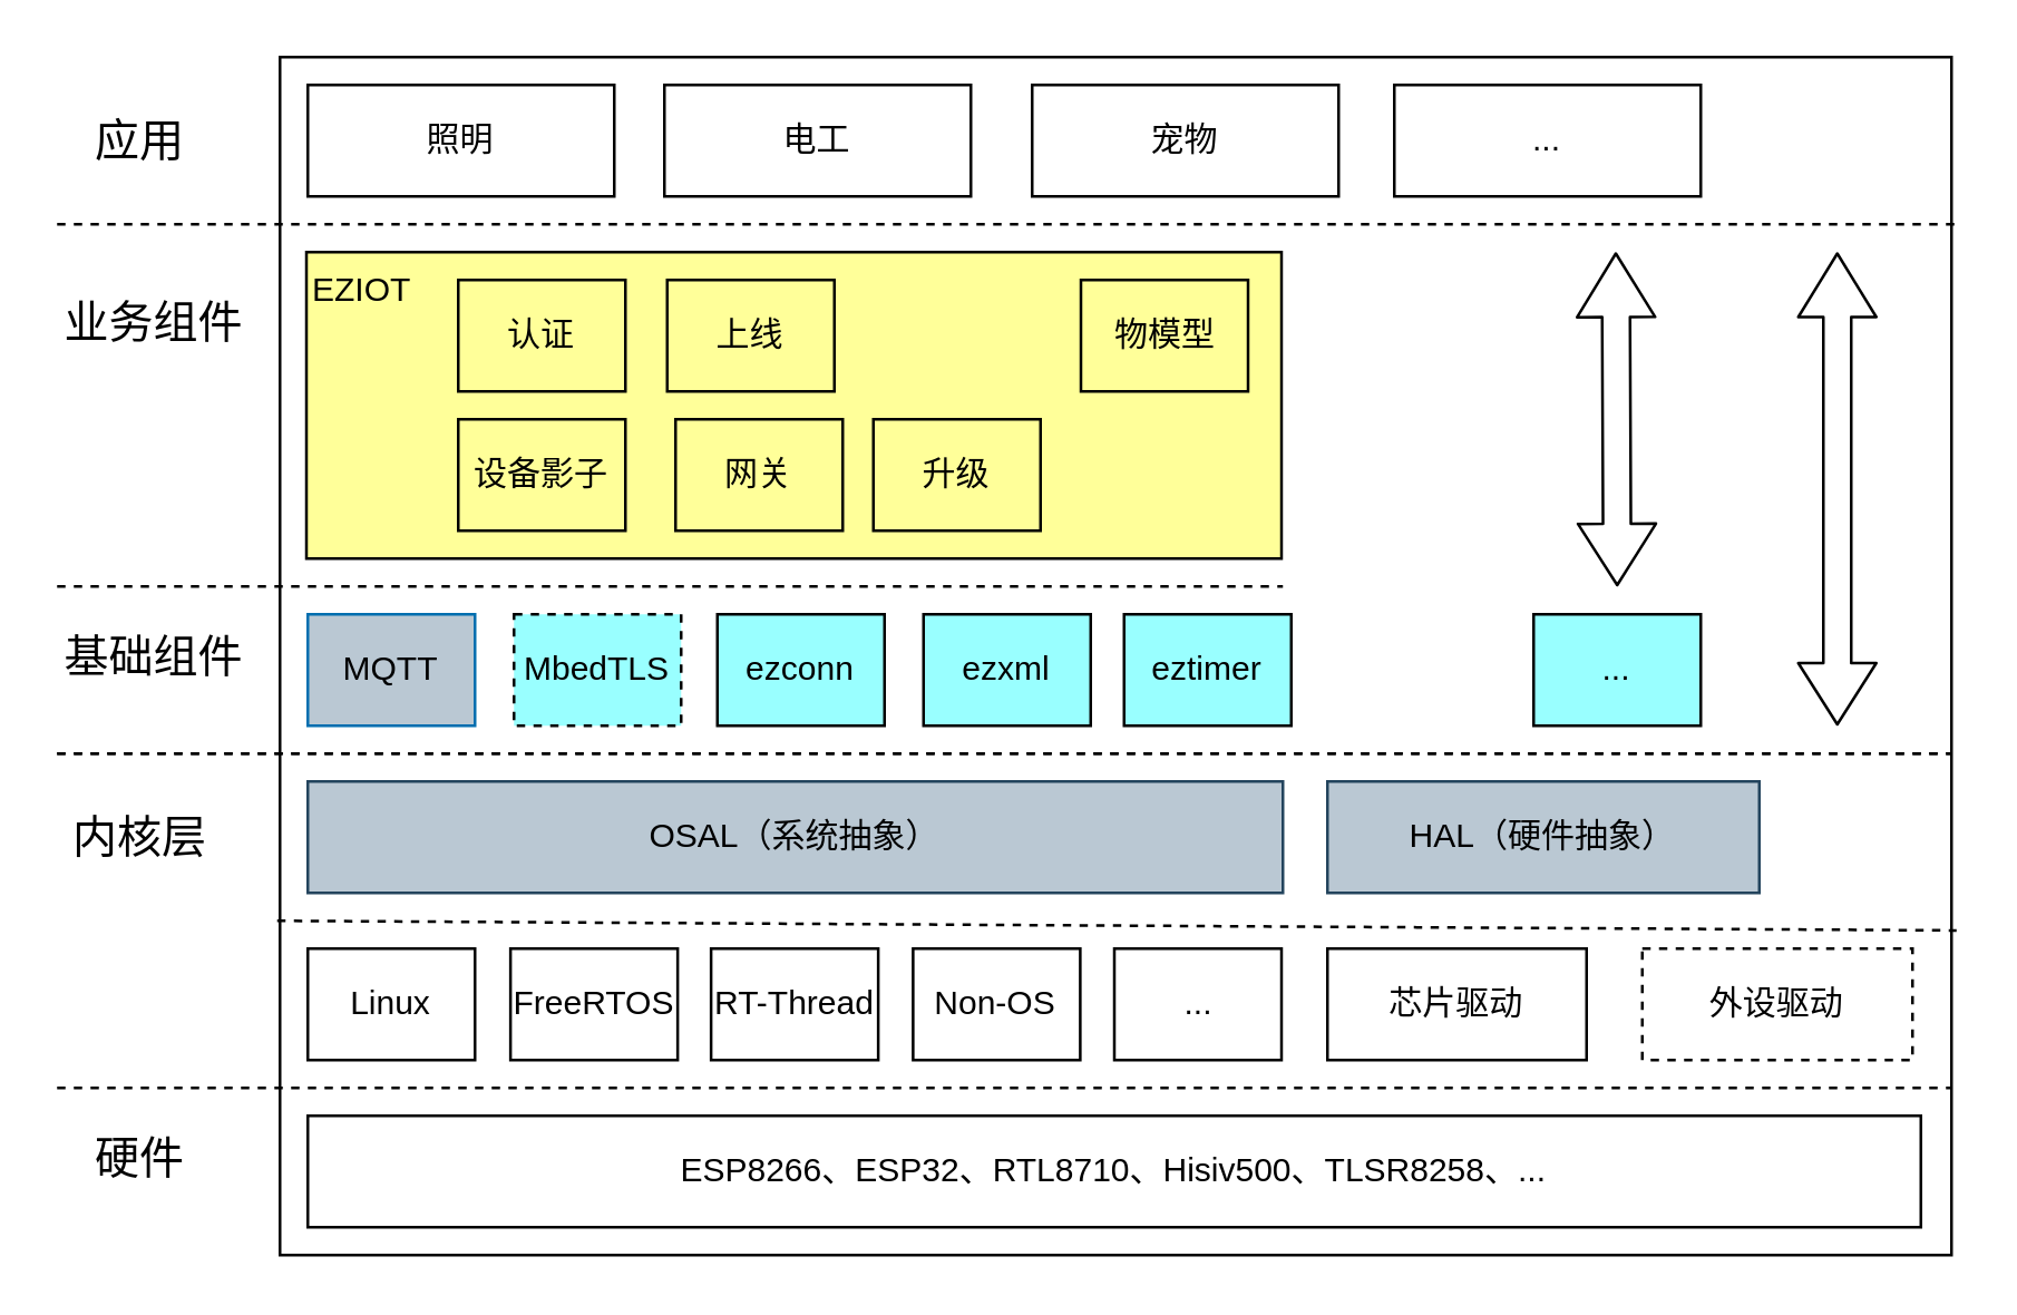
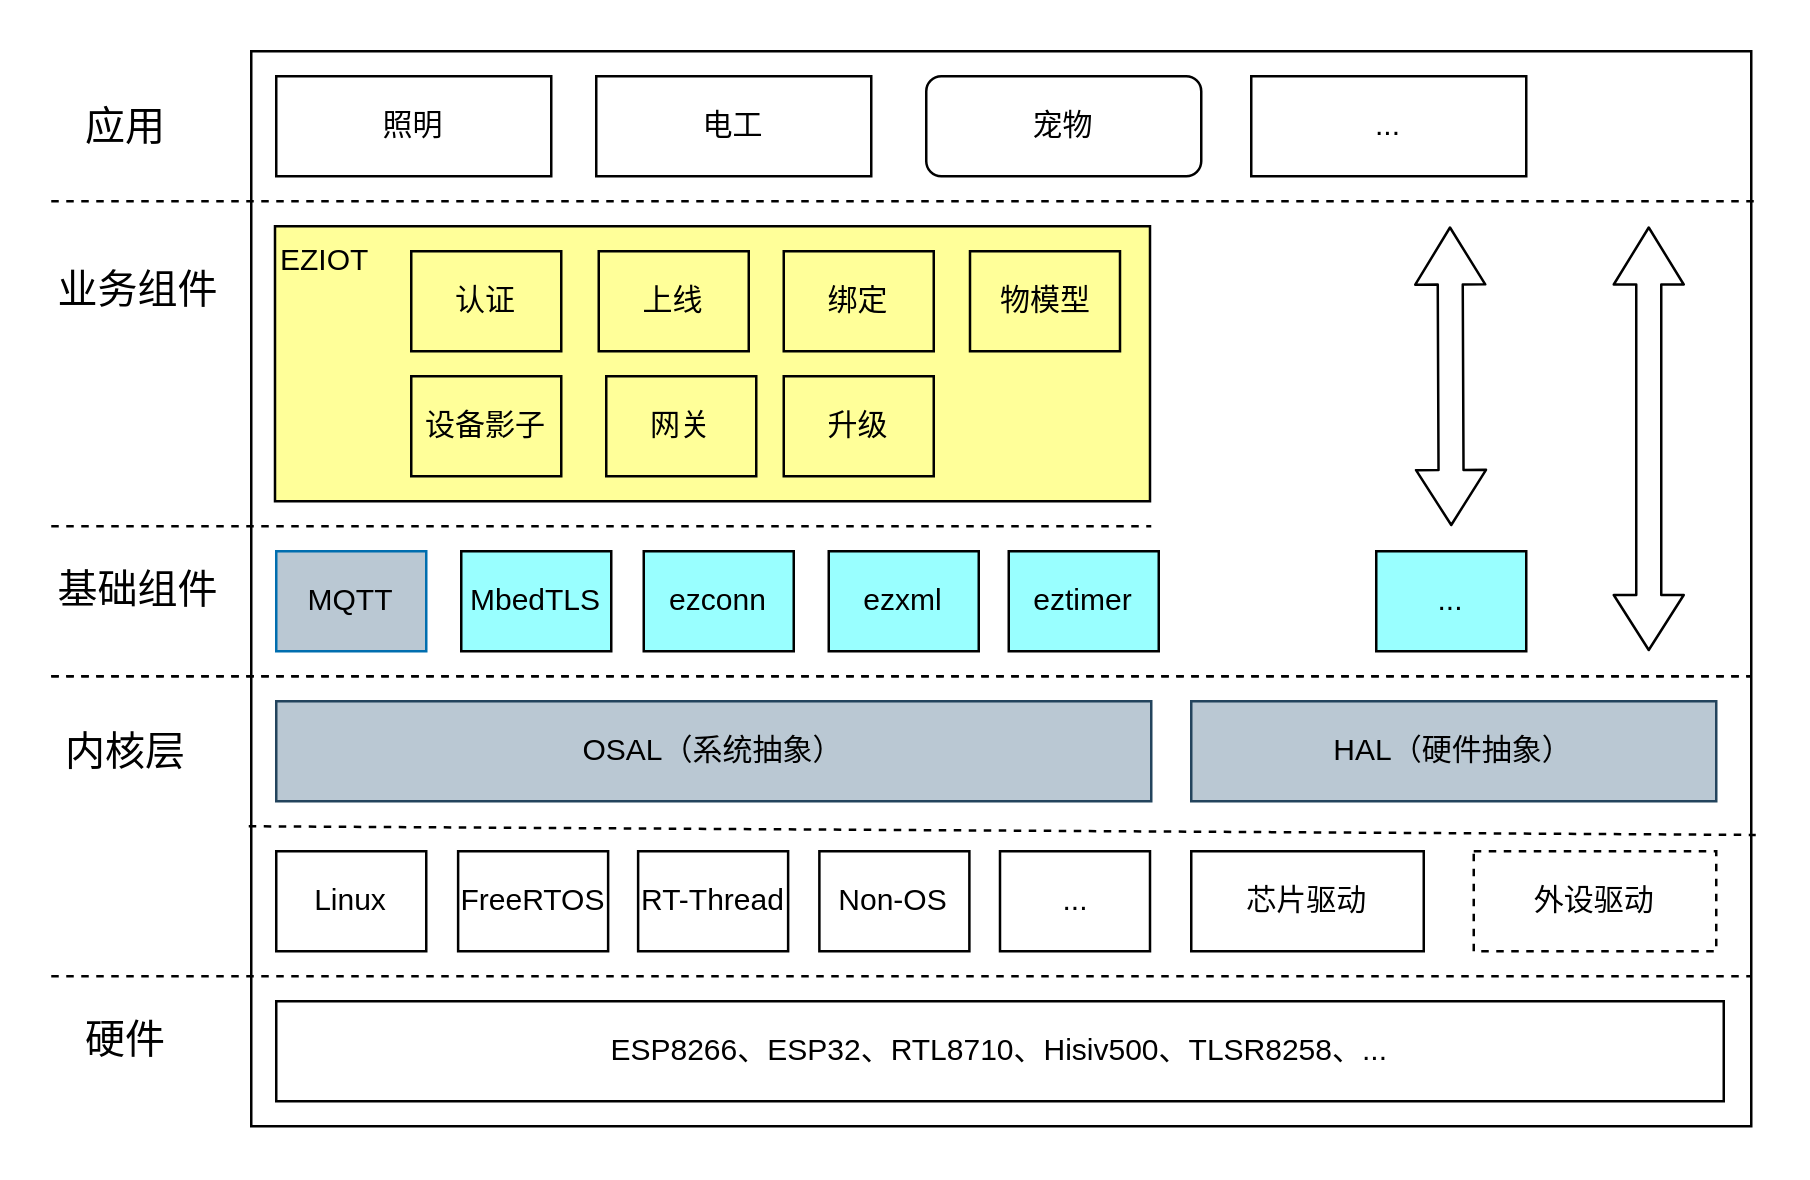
- <mxCell id="31" value="宠物" style="rounded=0;whiteSpace=wrap;html=1;fillColor=none;" parent="1" vertex="1"><mxGeometry x="370" y="30" width="110" height="40" as="geometry" /></mxCell>
+ <mxCell id="31" value="宠物" style="whiteSpace=wrap;html=1;fillColor=none;rounded=1;" parent="1" vertex="1"><mxGeometry x="370" y="30" width="110" height="40" as="geometry" /></mxCell>
+ <mxCell id="24" value="绑定" style="rounded=0;whiteSpace=wrap;html=1;fillColor=none;strokeColor=#000000;fontColor=#000000;" parent="1" vertex="1"><mxGeometry x="313" y="100" width="60" height="40" as="geometry" /></mxCell>
- <mxCell id="16" value="MbedTLS" style="rounded=0;whiteSpace=wrap;html=1;fillColor=#99FFFF;fontColor=#000000;dashed=1;" parent="1" vertex="1"><mxGeometry x="184" y="220" width="60" height="40" as="geometry" /></mxCell>
+ <mxCell id="16" value="MbedTLS" style="rounded=0;whiteSpace=wrap;html=1;fillColor=#99FFFF;fontColor=#000000;" parent="1" vertex="1"><mxGeometry x="184" y="220" width="60" height="40" as="geometry" /></mxCell>
- <mxCell id="5" value="HAL（硬件抽象）" style="rounded=0;whiteSpace=wrap;html=1;fillColor=#bac8d3;strokeColor=#23445d;fontColor=#000000;" parent="1" vertex="1"><mxGeometry x="476" y="280" width="155" height="40" as="geometry" /></mxCell>
+ <mxCell id="5" value="HAL（硬件抽象）" style="rounded=0;whiteSpace=wrap;html=1;fillColor=#bac8d3;strokeColor=#23445d;fontColor=#000000;" parent="1" vertex="1"><mxGeometry x="476" y="280" width="210" height="40" as="geometry" /></mxCell>
